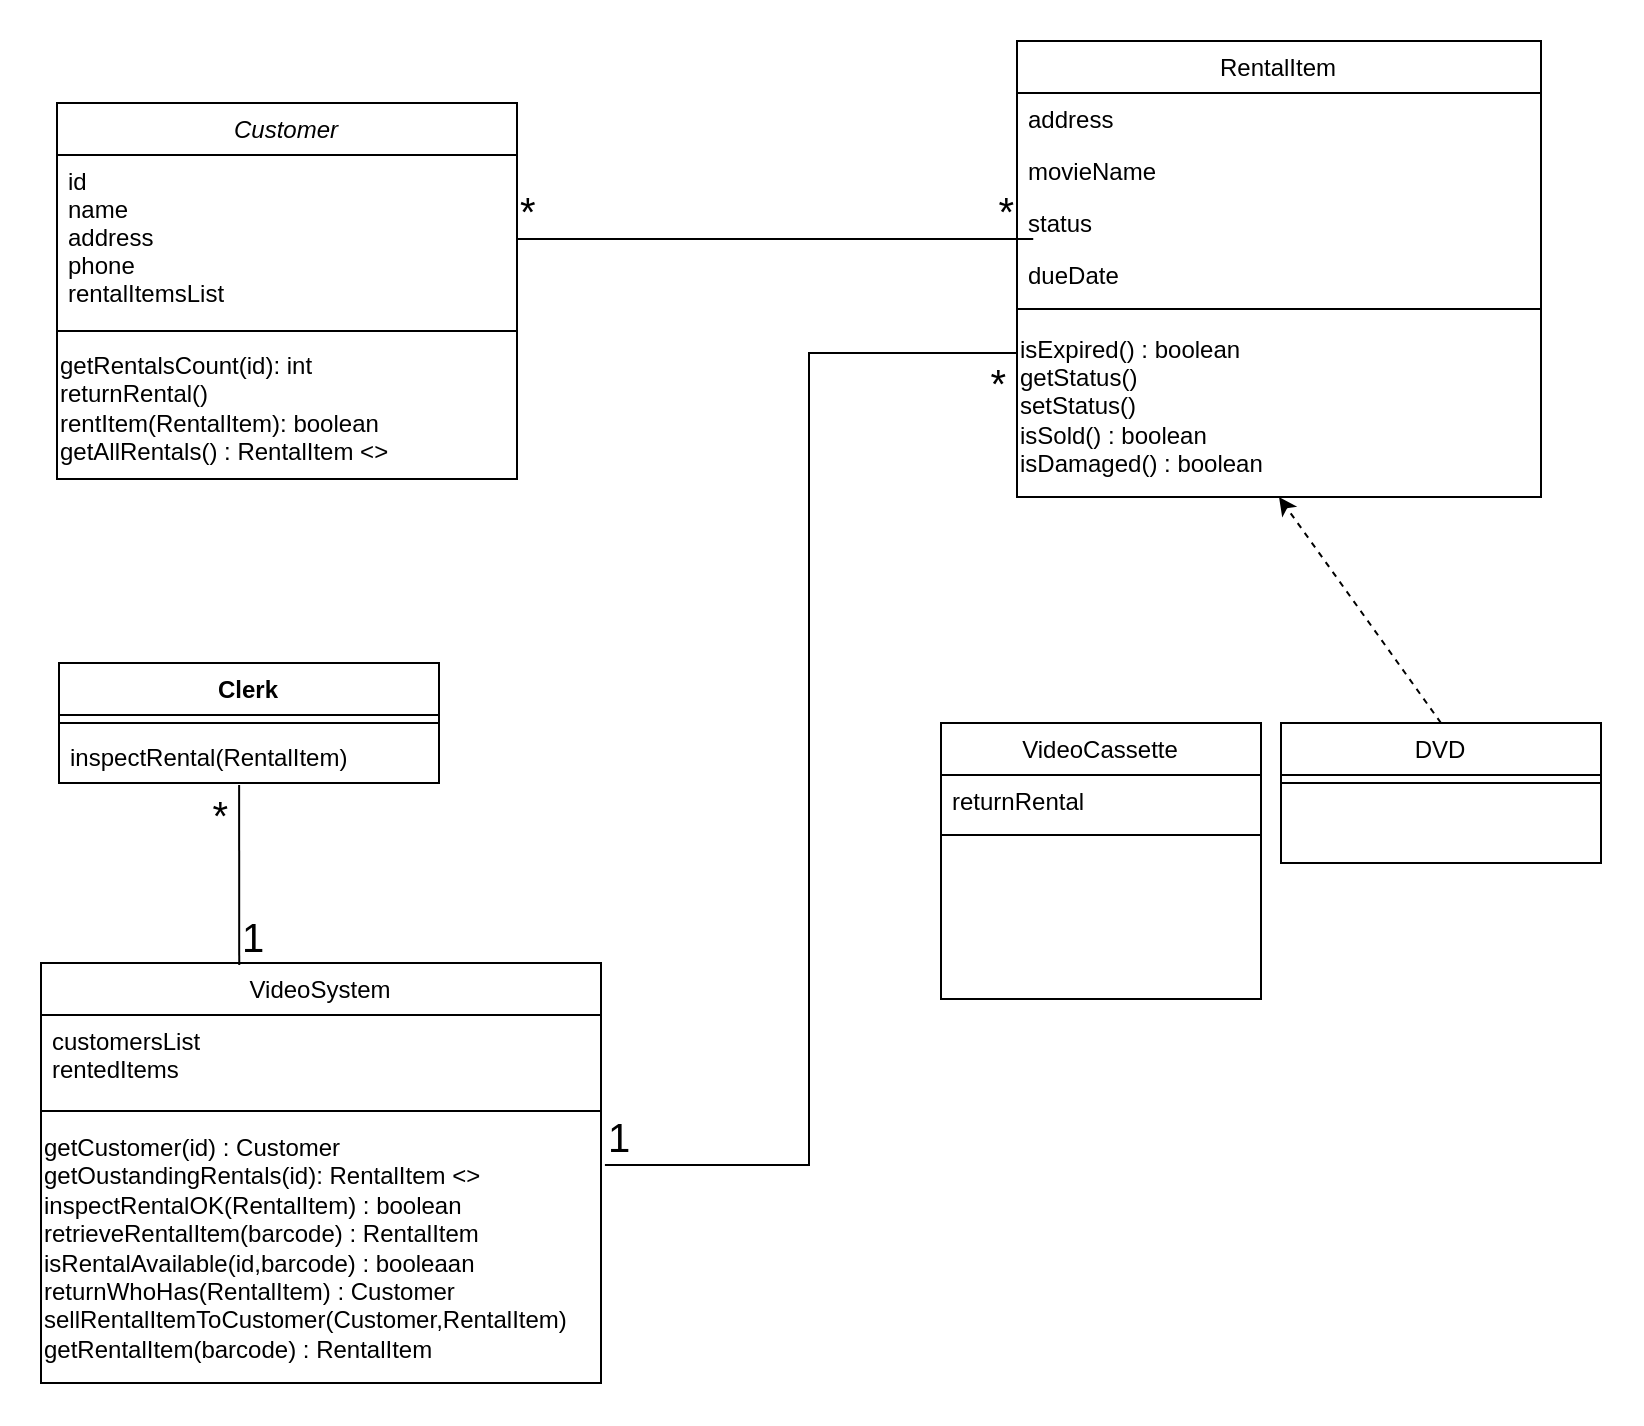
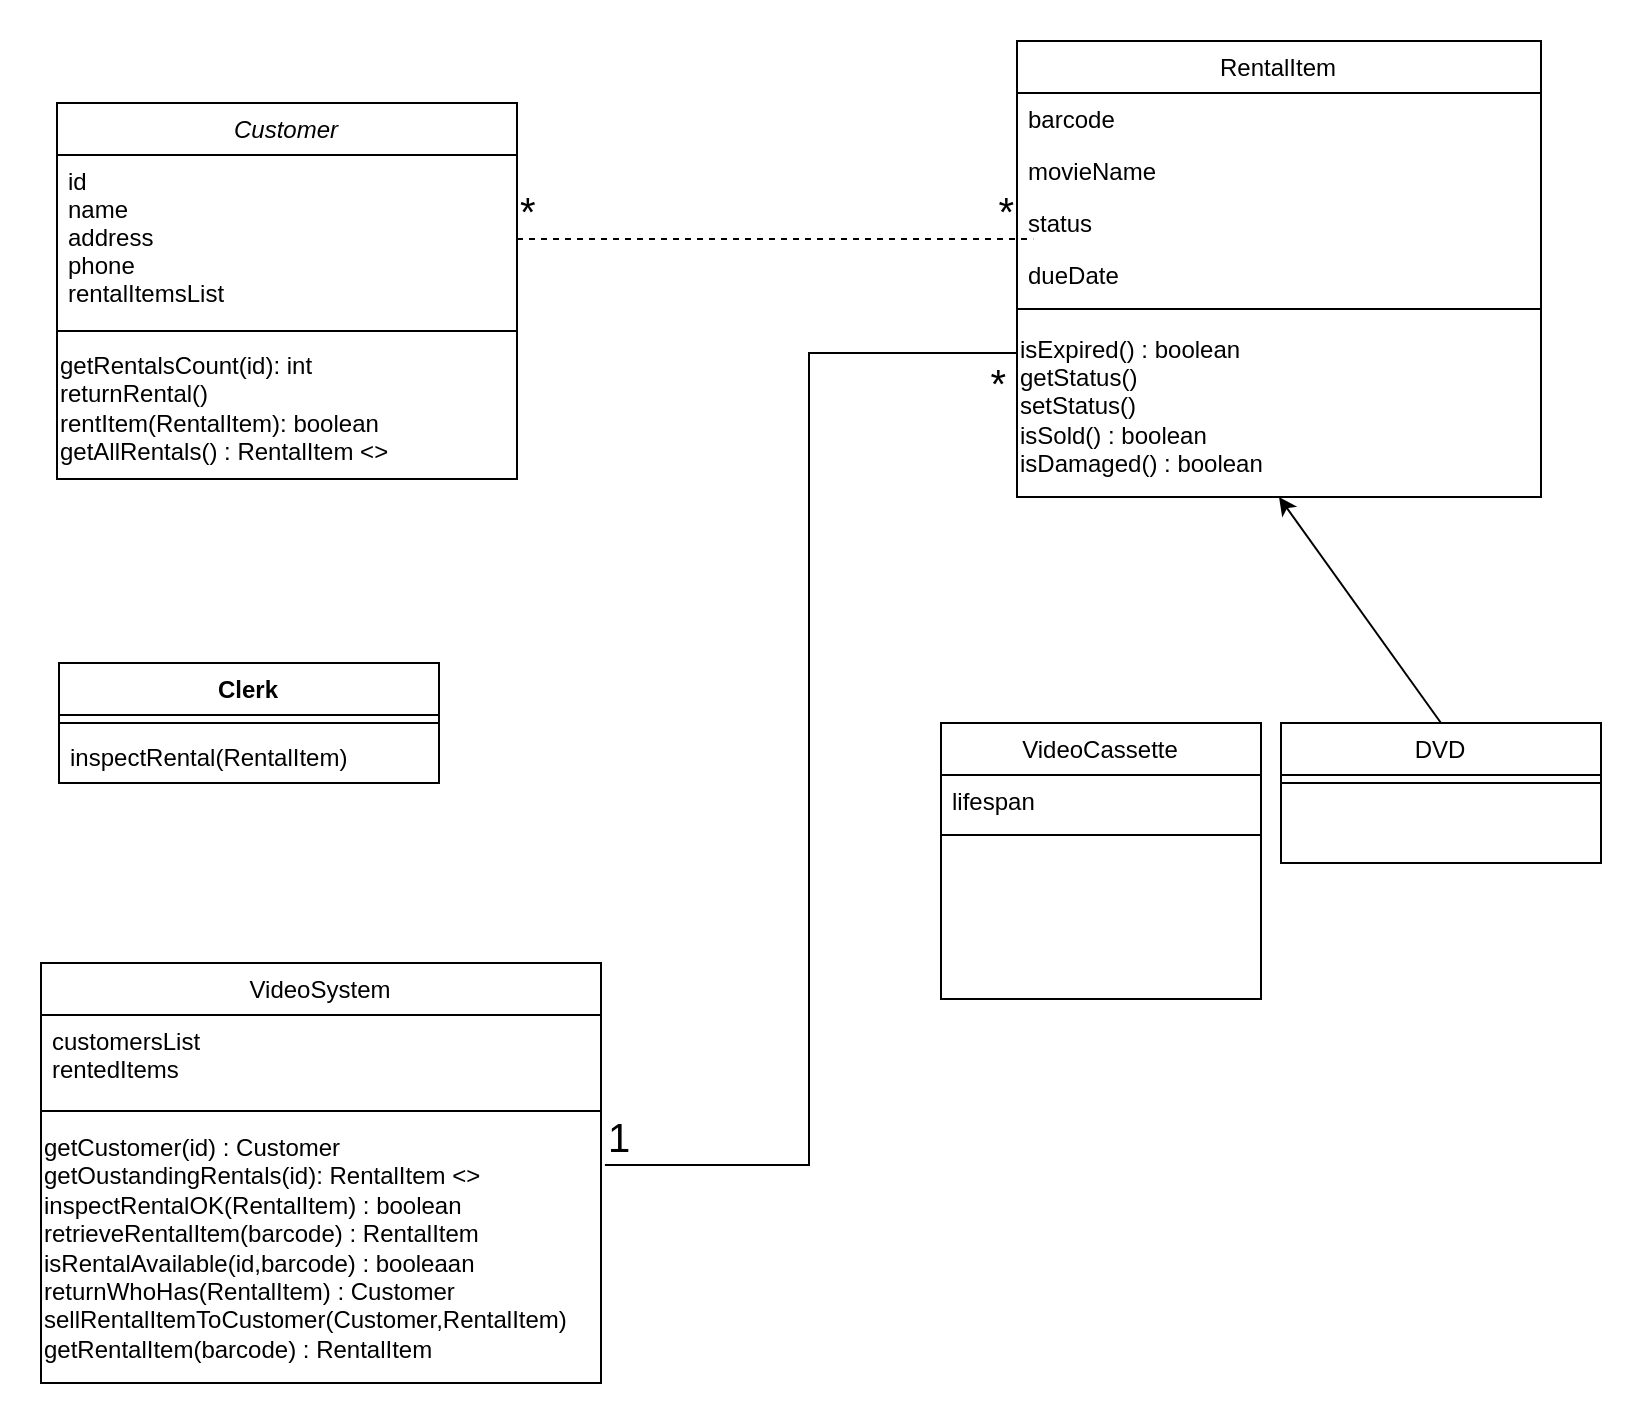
- <mxCell id="12" value="address" style="text;align=left;verticalAlign=top;spacingLeft=4;spacingRight=4;overflow=hidden;rotatable=0;points=[[0,0.5],[1,0.5]];portConstraint=eastwest;" parent="11" vertex="1"><mxGeometry y="26" width="262" height="26" as="geometry" /></mxCell>
+ <mxCell id="12" value="barcode" style="text;align=left;verticalAlign=top;spacingLeft=4;spacingRight=4;overflow=hidden;rotatable=0;points=[[0,0.5],[1,0.5]];portConstraint=eastwest;" parent="11" vertex="1"><mxGeometry y="26" width="262" height="26" as="geometry" /></mxCell>
- <mxCell id="23" value="" style="endArrow=none;html=1;edgeStyle=orthogonalEdgeStyle;rounded=0;exitX=1;exitY=0.5;exitDx=0;exitDy=0;entryX=0.031;entryY=-0.192;entryDx=0;entryDy=0;entryPerimeter=0;" edge="1" parent="1" source="3" target="15"><mxGeometry relative="1" as="geometry"><mxPoint x="330" y="311" as="sourcePoint" /><mxPoint x="490" y="311" as="targetPoint" /></mxGeometry></mxCell>
+ <mxCell id="23" value="" style="endArrow=none;html=1;edgeStyle=orthogonalEdgeStyle;rounded=0;exitX=1;exitY=0.5;exitDx=0;exitDy=0;entryX=0.031;entryY=-0.192;entryDx=0;entryDy=0;entryPerimeter=0;dashed=1;" edge="1" parent="1" source="3" target="15"><mxGeometry relative="1" as="geometry"><mxPoint x="330" y="311" as="sourcePoint" /><mxPoint x="490" y="311" as="targetPoint" /></mxGeometry></mxCell>
- <mxCell id="18" value="" style="endArrow=classic;html=1;rounded=0;entryX=0.5;entryY=1;entryDx=0;entryDy=0;exitX=0.5;exitY=0;exitDx=0;exitDy=0;dashed=1;" edge="1" parent="1" source="9" target="11"><mxGeometry width="50" height="50" relative="1" as="geometry"><mxPoint x="390" y="341" as="sourcePoint" /><mxPoint x="440" y="291" as="targetPoint" /></mxGeometry></mxCell>
+ <mxCell id="18" value="" style="endArrow=classic;html=1;rounded=0;entryX=0.5;entryY=1;entryDx=0;entryDy=0;exitX=0.5;exitY=0;exitDx=0;exitDy=0;" edge="1" parent="1" source="9" target="11"><mxGeometry width="50" height="50" relative="1" as="geometry"><mxPoint x="390" y="341" as="sourcePoint" /><mxPoint x="440" y="291" as="targetPoint" /></mxGeometry></mxCell>
- <mxCell id="7" value="returnRental" style="text;align=left;verticalAlign=top;spacingLeft=4;spacingRight=4;overflow=hidden;rotatable=0;points=[[0,0.5],[1,0.5]];portConstraint=eastwest;" parent="6" vertex="1"><mxGeometry y="26" width="160" height="26" as="geometry" /></mxCell>
+ <mxCell id="7" value="lifespan" style="text;align=left;verticalAlign=top;spacingLeft=4;spacingRight=4;overflow=hidden;rotatable=0;points=[[0,0.5],[1,0.5]];portConstraint=eastwest;" parent="6" vertex="1"><mxGeometry y="26" width="160" height="26" as="geometry" /></mxCell>
- <mxCell id="29" value="" style="endArrow=none;html=1;edgeStyle=orthogonalEdgeStyle;rounded=0;entryX=0.474;entryY=1.038;entryDx=0;entryDy=0;exitX=0.354;exitY=0.005;exitDx=0;exitDy=0;exitPerimeter=0;entryPerimeter=0;" edge="1" parent="1" source="19" target="28"><mxGeometry relative="1" as="geometry"><mxPoint x="250" y="411" as="sourcePoint" /><mxPoint x="218" y="249" as="targetPoint" /></mxGeometry></mxCell>
- <mxCell id="30" value="1" style="edgeLabel;resizable=0;html=1;align=left;verticalAlign=bottom;fontSize=20;" connectable="0" vertex="1" parent="29"><mxGeometry x="-1" relative="1" as="geometry" /></mxCell>
- <mxCell id="31" value="*" style="edgeLabel;resizable=0;html=1;align=right;verticalAlign=bottom;fontSize=20;" connectable="0" vertex="1" parent="29"><mxGeometry x="1" relative="1" as="geometry"><mxPoint x="-5" y="29" as="offset" /></mxGeometry></mxCell>
